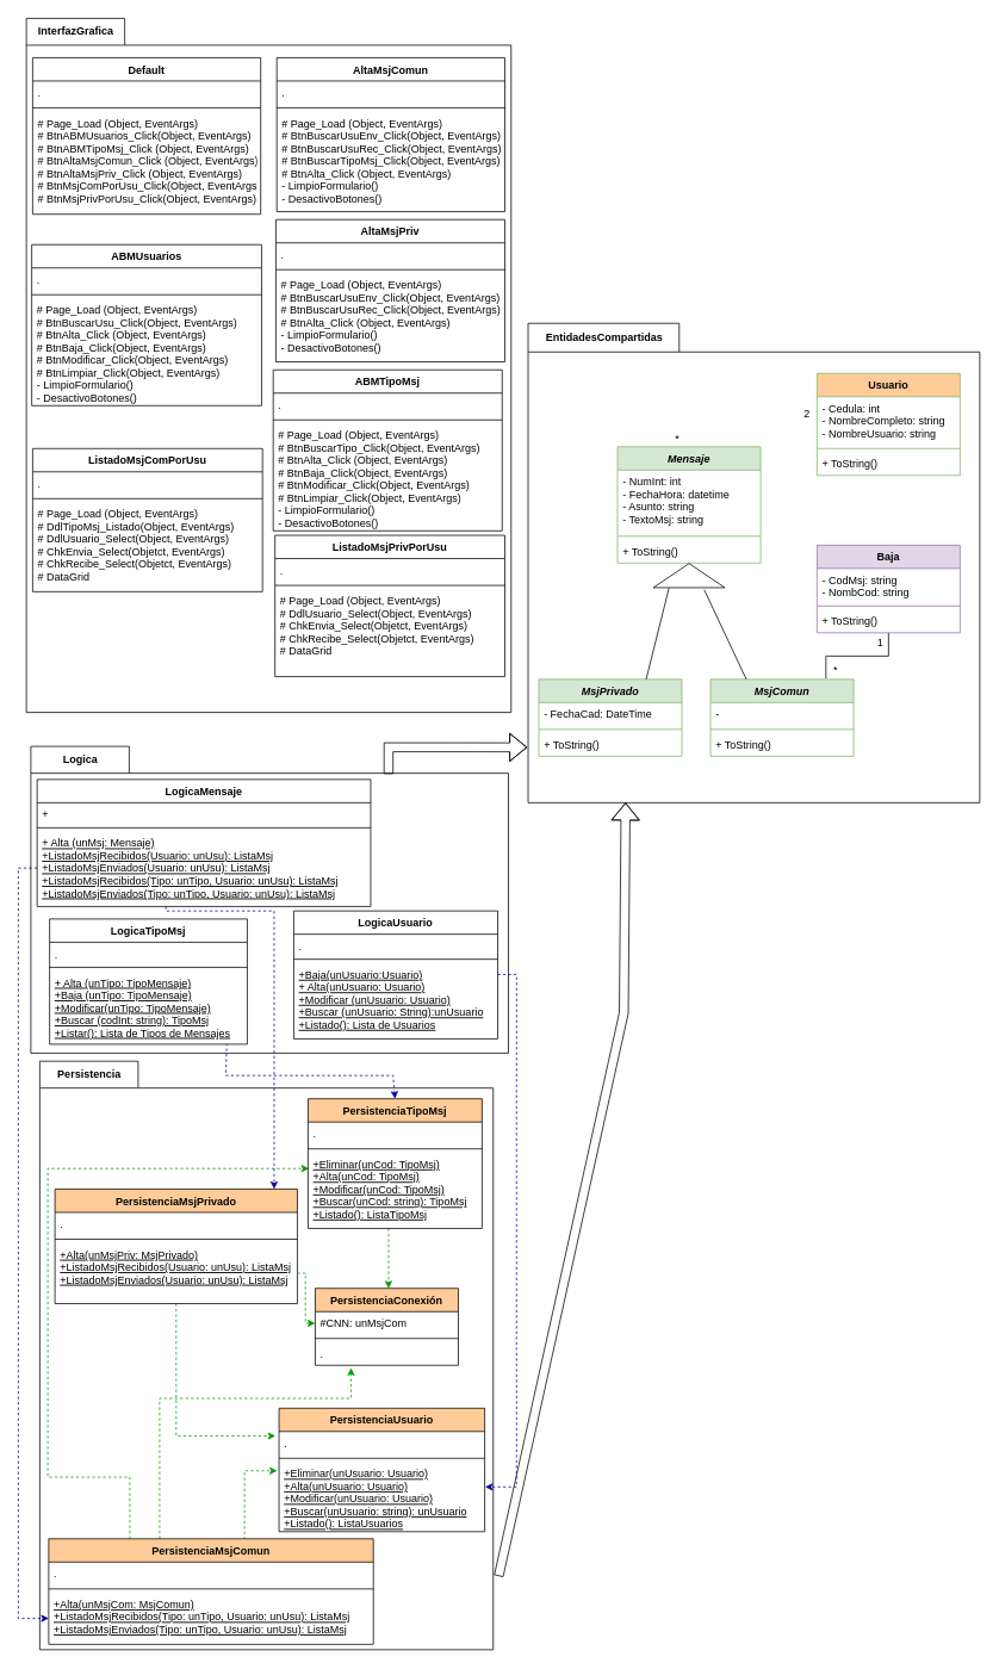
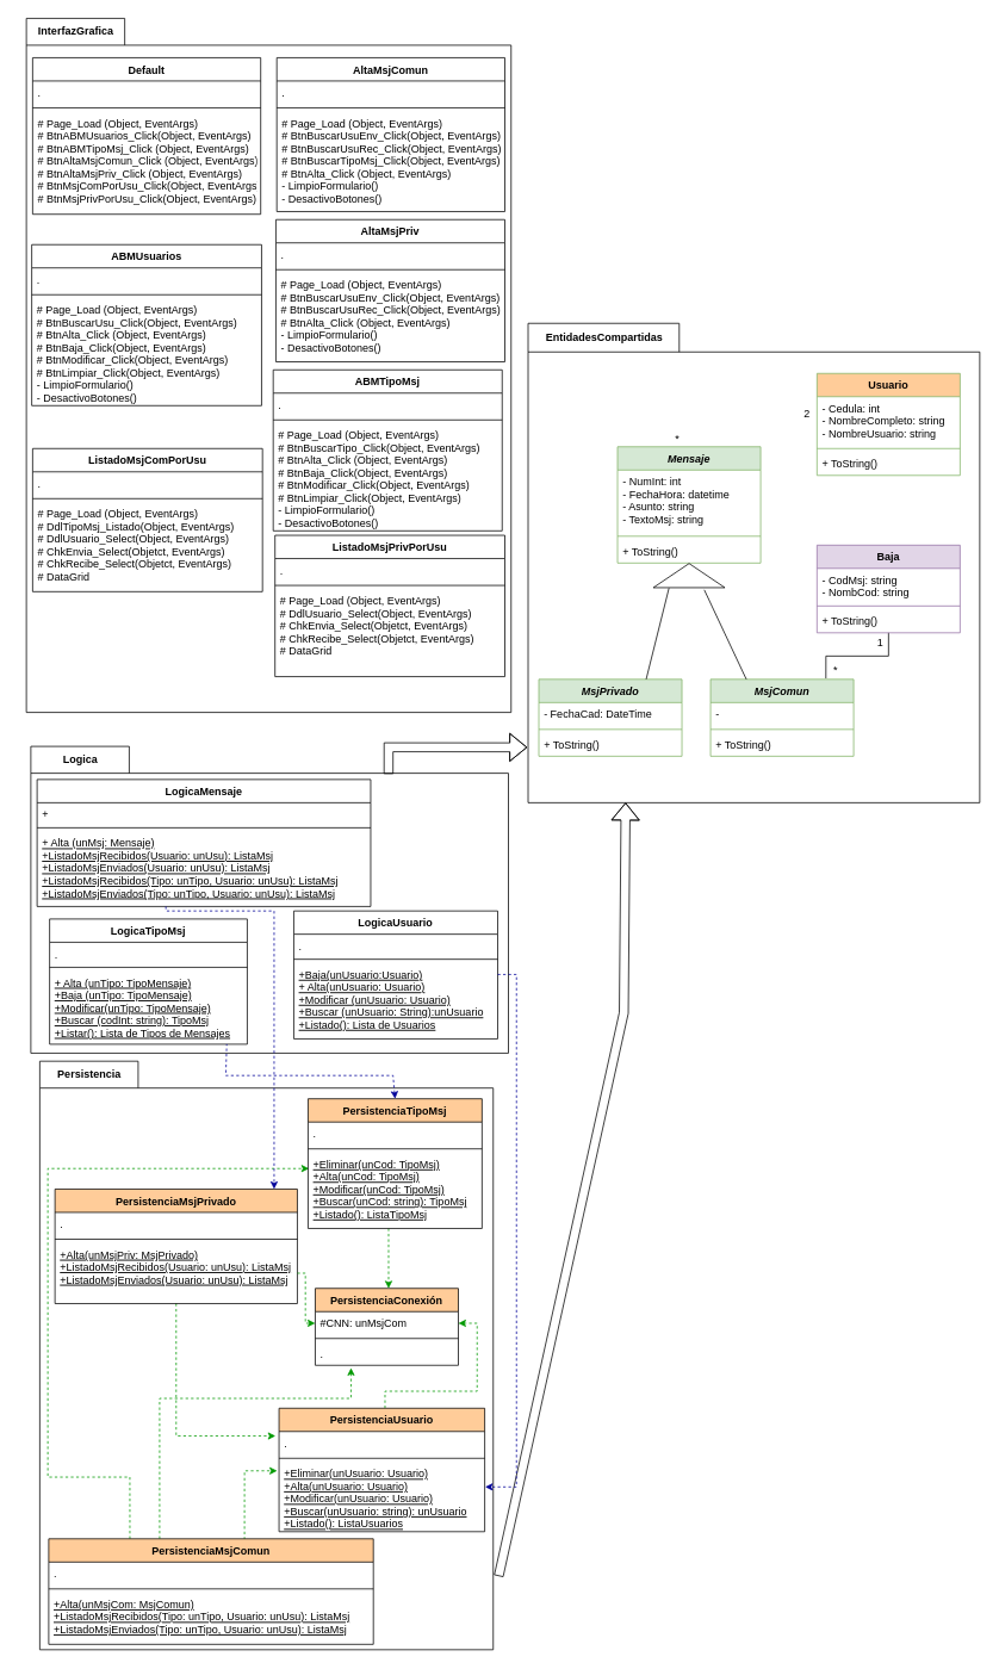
- <mxCell id="104" style="edgeStyle=orthogonalEdgeStyle;rounded=0;orthogonalLoop=1;jettySize=auto;html=1;entryX=0;entryY=0.5;entryDx=0;entryDy=0;dashed=1;strokeColor=#000099;startArrow=none;startFill=0;endArrow=classic;endFill=1;" parent="1" source="35" target="56" edge="1"><mxGeometry relative="1" as="geometry"><Array as="points"><mxPoint x="20" y="970" /><mxPoint x="20" y="1809" /></Array></mxGeometry></mxCell>
+ <mxCell id="66" style="edgeStyle=orthogonalEdgeStyle;rounded=0;orthogonalLoop=1;jettySize=auto;html=1;entryX=1;entryY=0.5;entryDx=0;entryDy=0;dashed=1;strokeColor=#009900;fontSize=12;endArrow=classic;endFill=1;" parent="44" source="67" target="58" edge="1"><mxGeometry relative="1" as="geometry"><Array as="points"><mxPoint x="386" y="369" /><mxPoint x="489" y="369" /><mxPoint x="489" y="293" /></Array></mxGeometry></mxCell>
